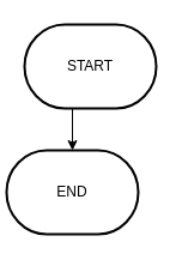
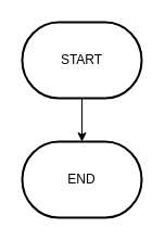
- <mxCell id="4" value="END" style="strokeWidth=2;html=1;shape=mxgraph.flowchart.terminator;whiteSpace=wrap;" vertex="1" parent="1"><mxGeometry x="5" y="125" width="110" height="70" as="geometry" /></mxCell>
+ <mxCell id="4" value="END" style="strokeWidth=2;html=1;shape=mxgraph.flowchart.terminator;whiteSpace=wrap;" vertex="1" parent="1"><mxGeometry x="20" y="130" width="110" height="70" as="geometry" /></mxCell>
